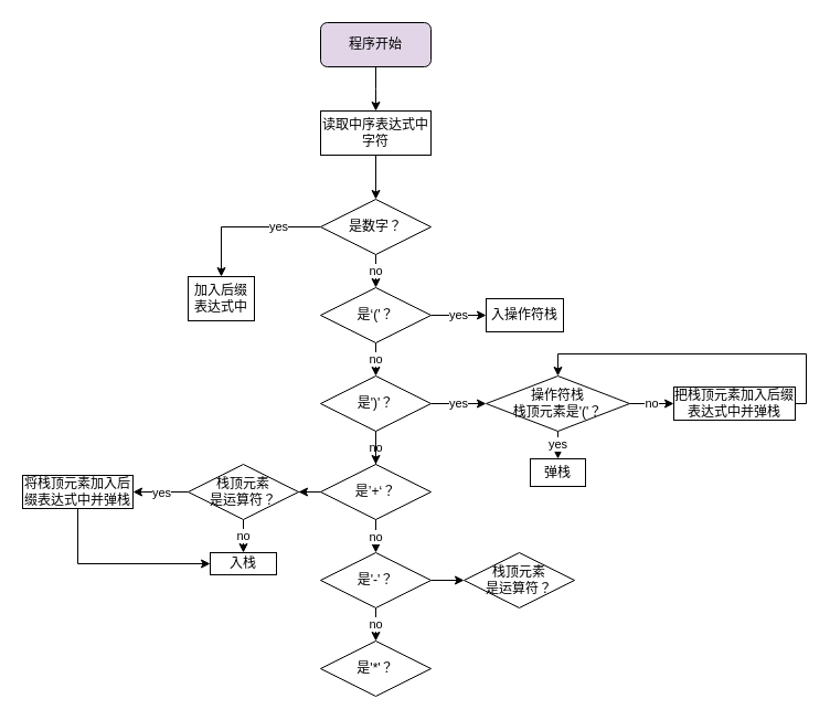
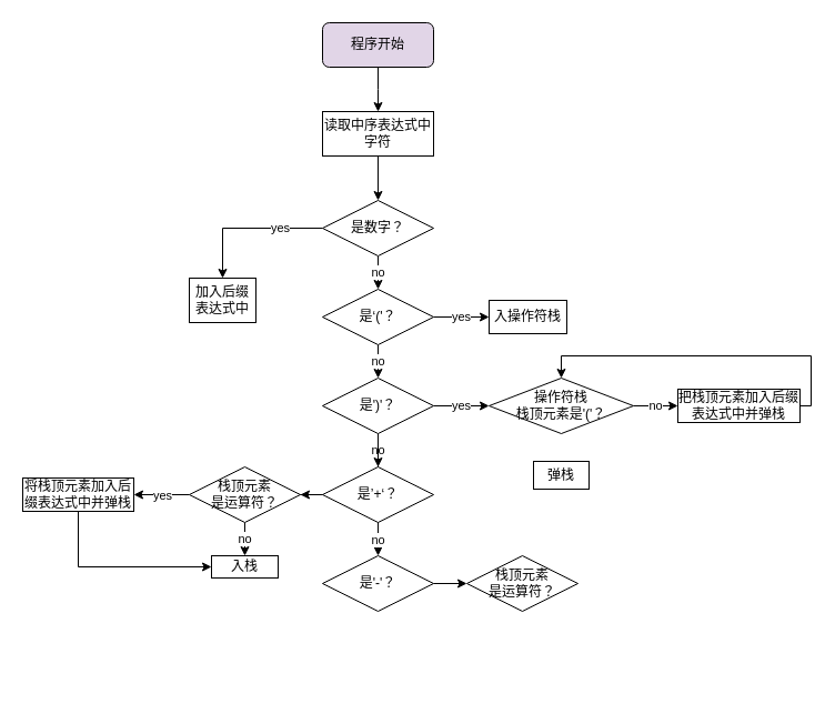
- <mxCell id="24" value="yes" style="edgeStyle=orthogonalEdgeStyle;rounded=0;orthogonalLoop=1;jettySize=auto;html=1;exitX=0.5;exitY=1;exitDx=0;exitDy=0;" edge="1" parent="1" source="26" target="27"><mxGeometry relative="1" as="geometry"><mxPoint x="505" y="410" as="targetPoint" /></mxGeometry></mxCell>
- <mxCell id="19" value="no" style="edgeStyle=orthogonalEdgeStyle;rounded=0;orthogonalLoop=1;jettySize=auto;html=1;" edge="1" parent="1" source="21" target="22"><mxGeometry relative="1" as="geometry" /></mxCell>
- <mxCell id="22" value="是'*'？" style="rhombus;whiteSpace=wrap;html=1;" vertex="1" parent="1"><mxGeometry x="290" y="580" width="100" height="50" as="geometry" /></mxCell>
